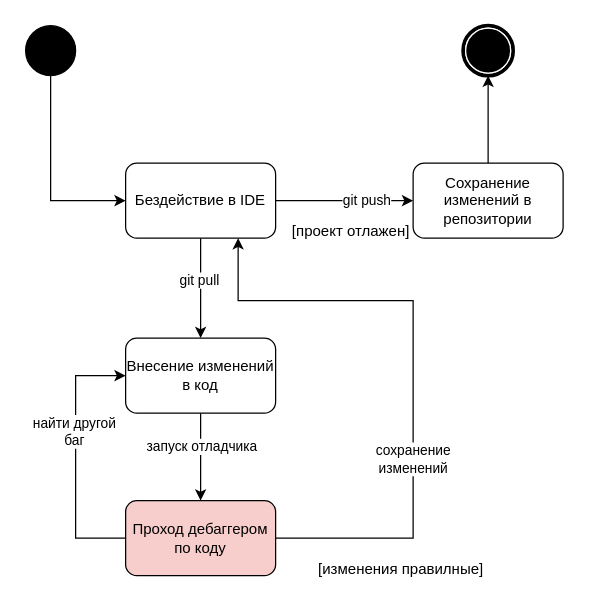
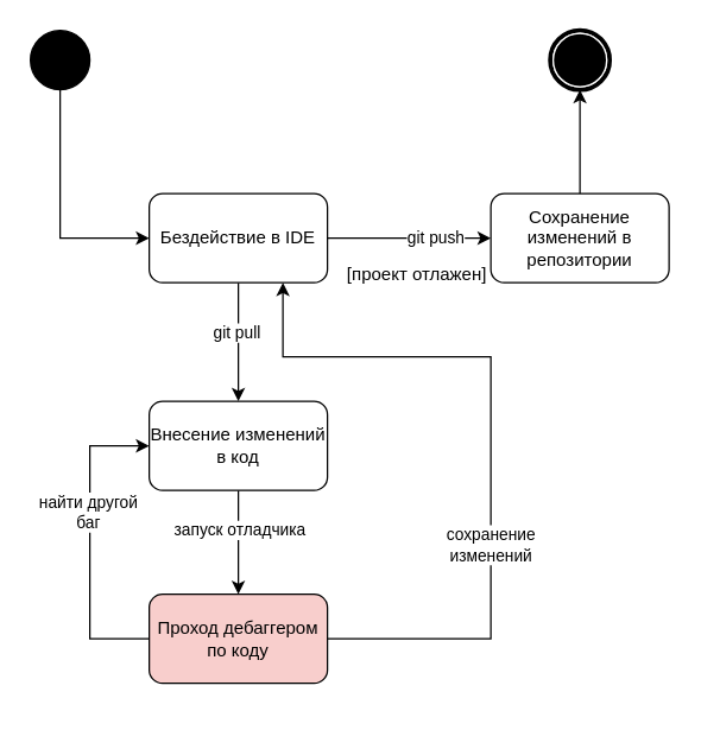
- <mxCell id="21" value="[изменения правилные]" style="text;html=1;align=center;verticalAlign=middle;resizable=0;points=[];autosize=1;strokeColor=none;fillColor=none;" vertex="1" parent="1"><mxGeometry x="240" y="440" width="160" height="30" as="geometry" /></mxCell>
